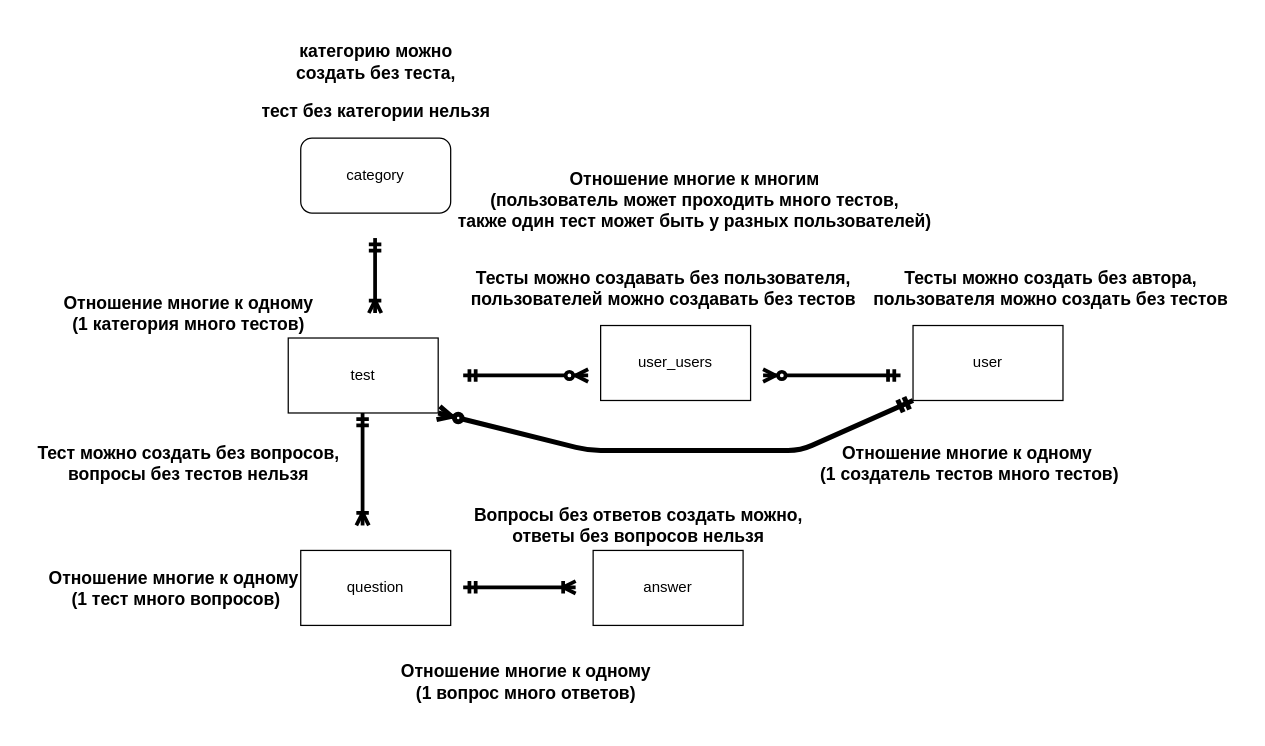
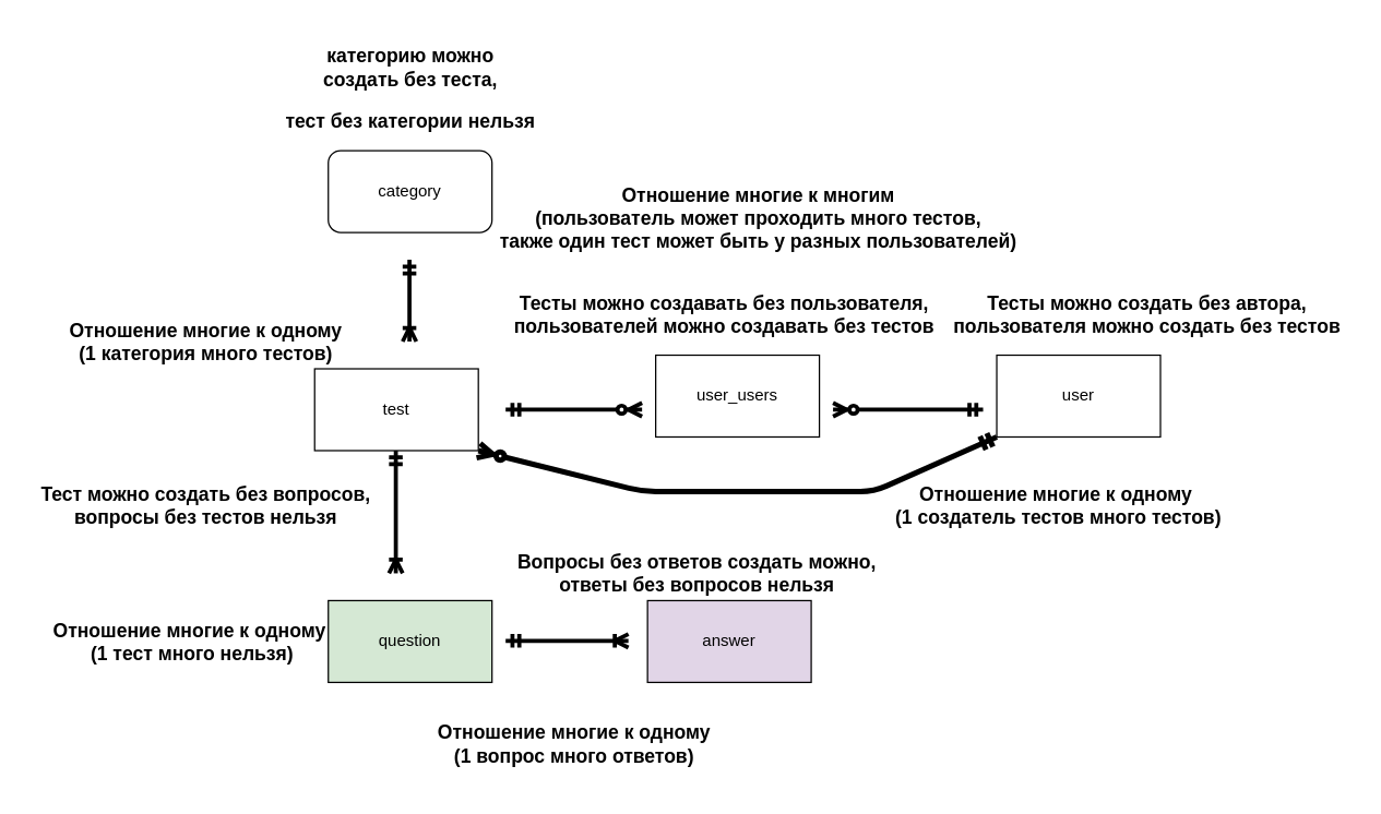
- <mxCell id="14" value="&lt;h3&gt;Отношение многие к одному&amp;nbsp;&lt;br&gt;(1 тест много вопросов)&lt;/h3&gt;" style="text;html=1;align=center;verticalAlign=middle;resizable=0;points=[];autosize=1;" parent="1" vertex="1"><mxGeometry x="30" y="440" width="220" height="60" as="geometry" /></mxCell>
+ <mxCell id="14" value="&lt;h3&gt;Отношение многие к одному&amp;nbsp;&lt;br&gt;(1 тест много нельзя)&lt;/h3&gt;" style="text;html=1;align=center;verticalAlign=middle;resizable=0;points=[];autosize=1;" parent="1" vertex="1"><mxGeometry x="30" y="440" width="220" height="60" as="geometry" /></mxCell>
- <mxCell id="4" value="question" style="rounded=0;whiteSpace=wrap;html=1;" parent="1" vertex="1"><mxGeometry x="240" y="440" width="120" height="60" as="geometry" /></mxCell>
+ <mxCell id="4" value="question" style="rounded=0;whiteSpace=wrap;html=1;fillColor=#d5e8d4;" parent="1" vertex="1"><mxGeometry x="240" y="440" width="120" height="60" as="geometry" /></mxCell>
- <mxCell id="7" value="answer" style="rounded=0;whiteSpace=wrap;html=1;" parent="1" vertex="1"><mxGeometry x="474" y="440" width="120" height="60" as="geometry" /></mxCell>
+ <mxCell id="7" value="answer" style="rounded=0;whiteSpace=wrap;html=1;fillColor=#e1d5e7;" parent="1" vertex="1"><mxGeometry x="474" y="440" width="120" height="60" as="geometry" /></mxCell>
